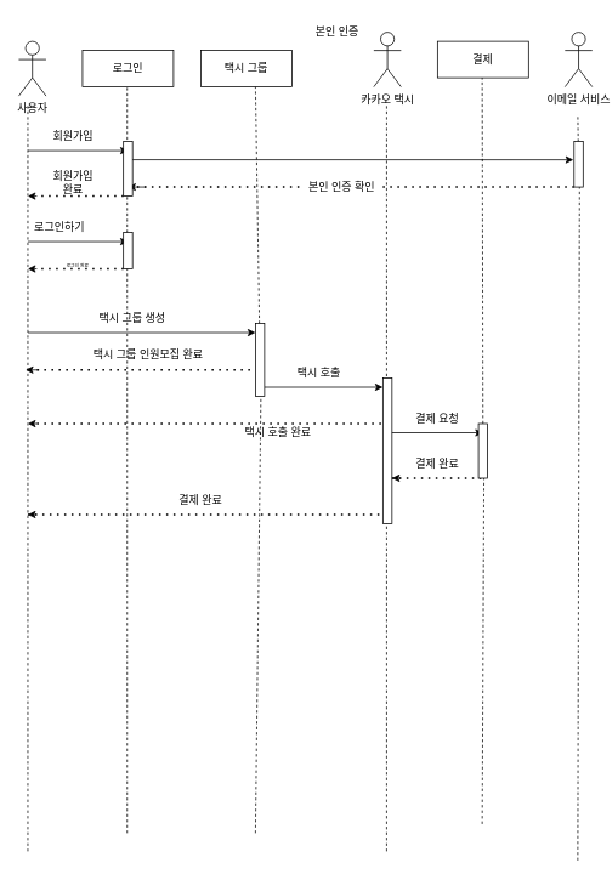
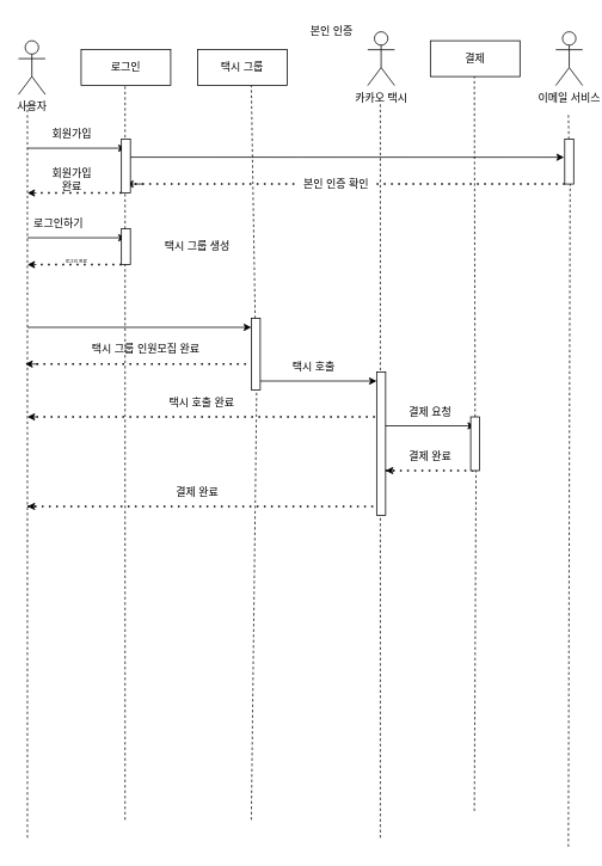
- <mxCell id="35" value="택시 그룹 생성" style="text;html=1;strokeColor=none;fillColor=none;align=center;verticalAlign=middle;whiteSpace=wrap;rounded=0;" vertex="1" parent="1"><mxGeometry x="100" y="335" width="90" height="30" as="geometry" /></mxCell>
+ <mxCell id="35" value="택시 그룹 생성" style="text;html=1;strokeColor=none;fillColor=none;align=center;verticalAlign=middle;whiteSpace=wrap;rounded=0;" vertex="1" parent="1"><mxGeometry x="175" y="260" width="90" height="30" as="geometry" /></mxCell>
- <mxCell id="43" value="택시 호출 완료" style="text;html=1;strokeColor=none;fillColor=none;align=center;verticalAlign=middle;whiteSpace=wrap;rounded=0;" vertex="1" parent="1"><mxGeometry x="260" y="460" width="90" height="30" as="geometry" /></mxCell>
+ <mxCell id="43" value="택시 호출 완료" style="text;html=1;strokeColor=none;fillColor=none;align=center;verticalAlign=middle;whiteSpace=wrap;rounded=0;" vertex="1" parent="1"><mxGeometry x="180" y="435" width="90" height="30" as="geometry" /></mxCell>
